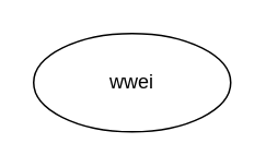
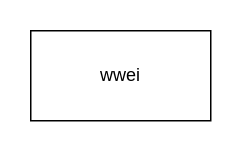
- <mxCell id="2" value="wwei" style="ellipse;whiteSpace=wrap;html=1;" vertex="1" parent="1"><mxGeometry x="20" y="20" width="120" height="60" as="geometry" /></mxCell>
+ <mxCell id="2" value="wwei" style="rounded=0;whiteSpace=wrap;html=1;" vertex="1" parent="1"><mxGeometry x="20" y="20" width="120" height="60" as="geometry" /></mxCell>
